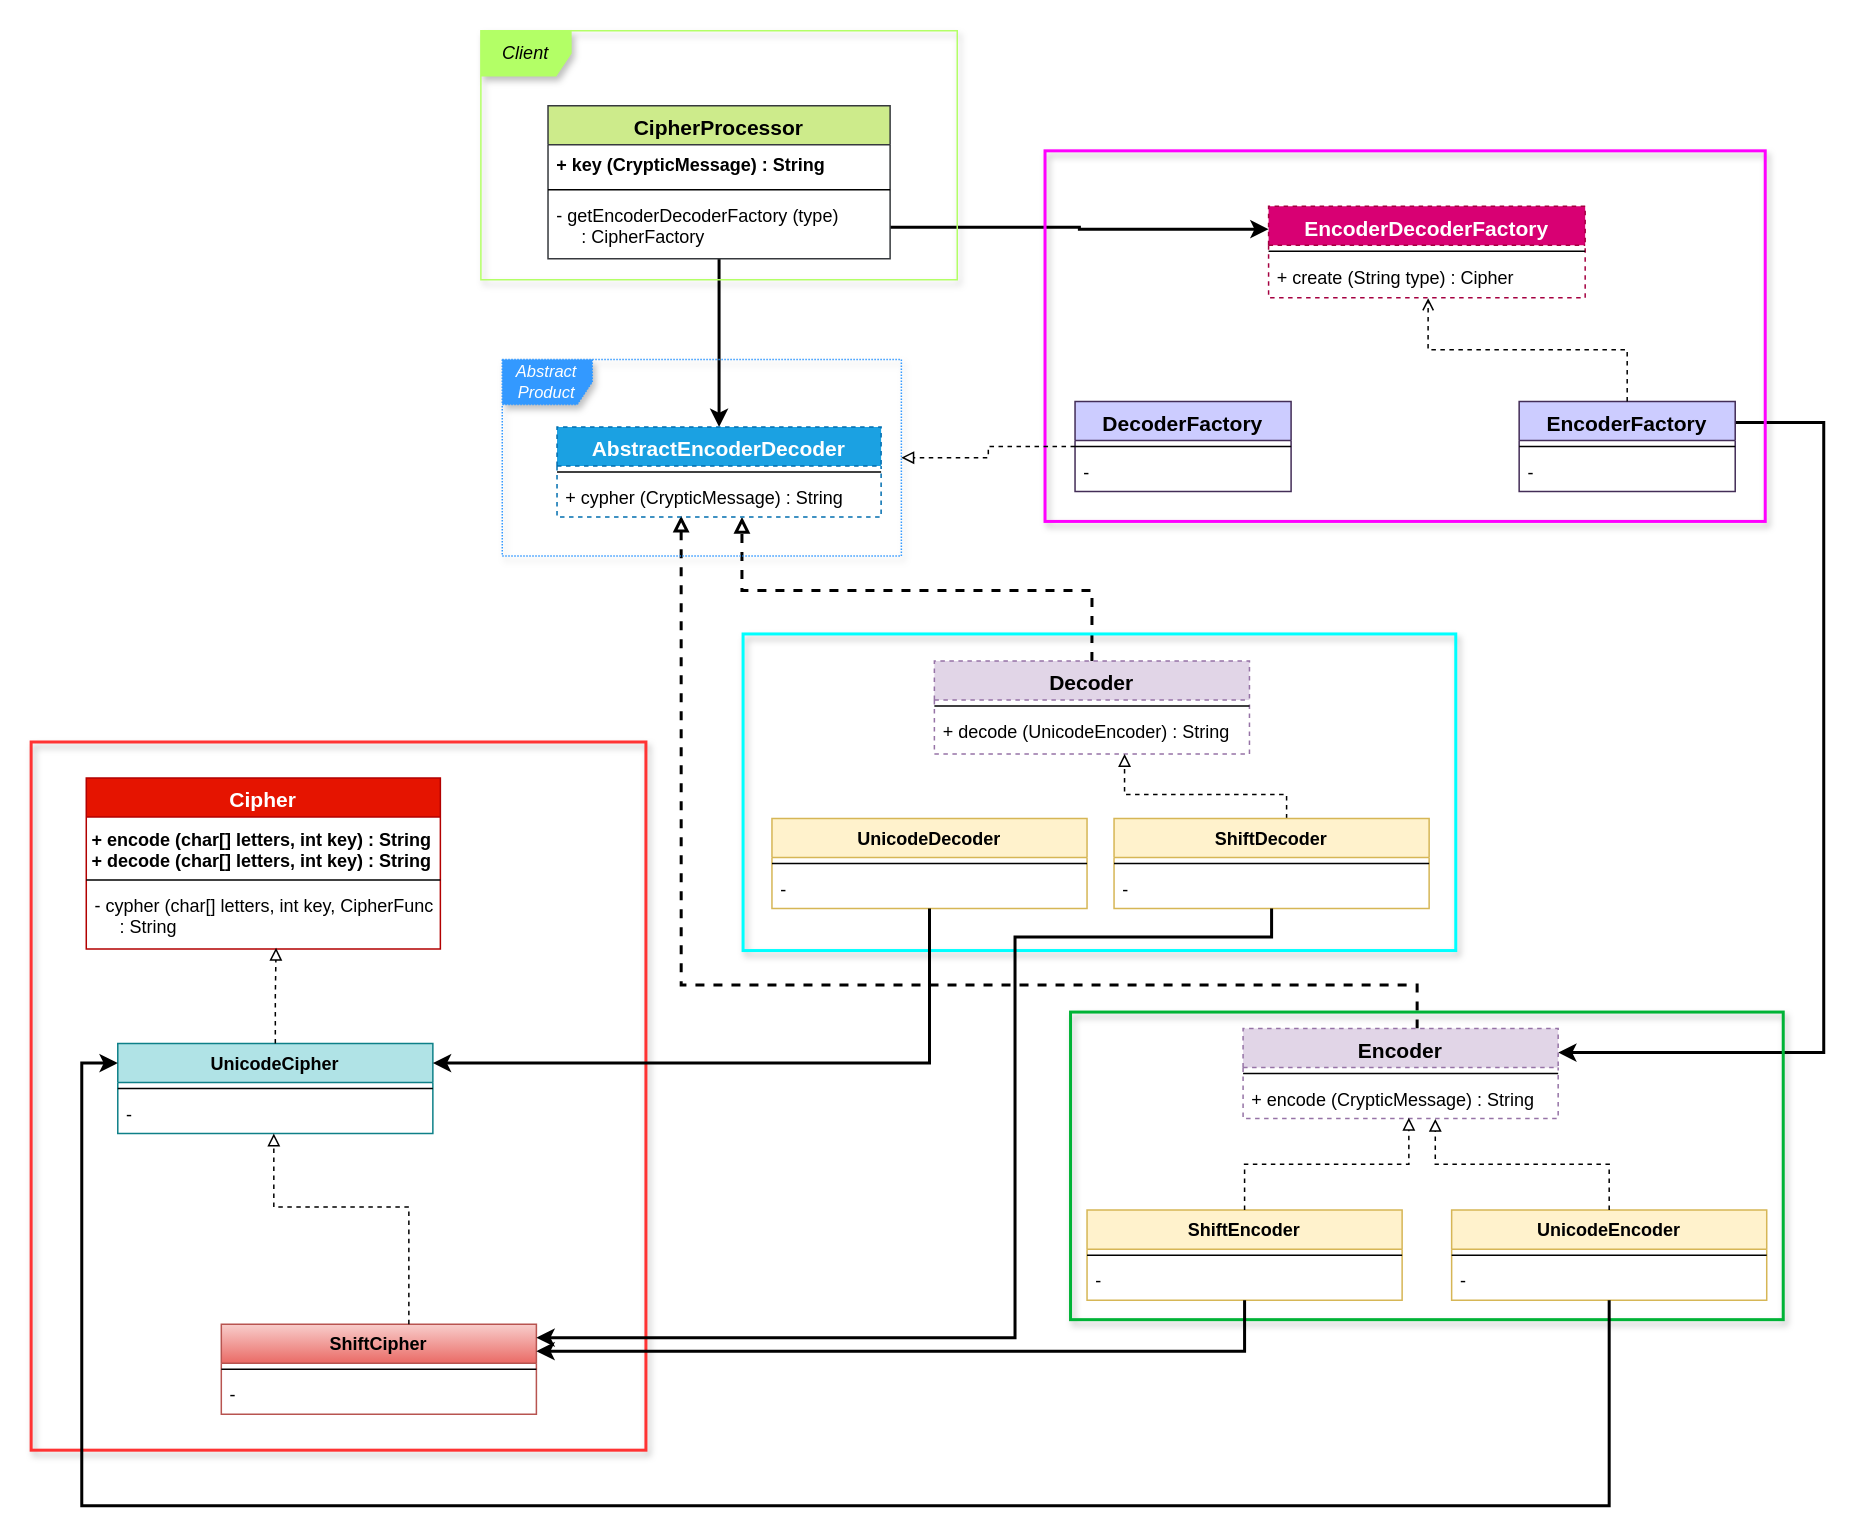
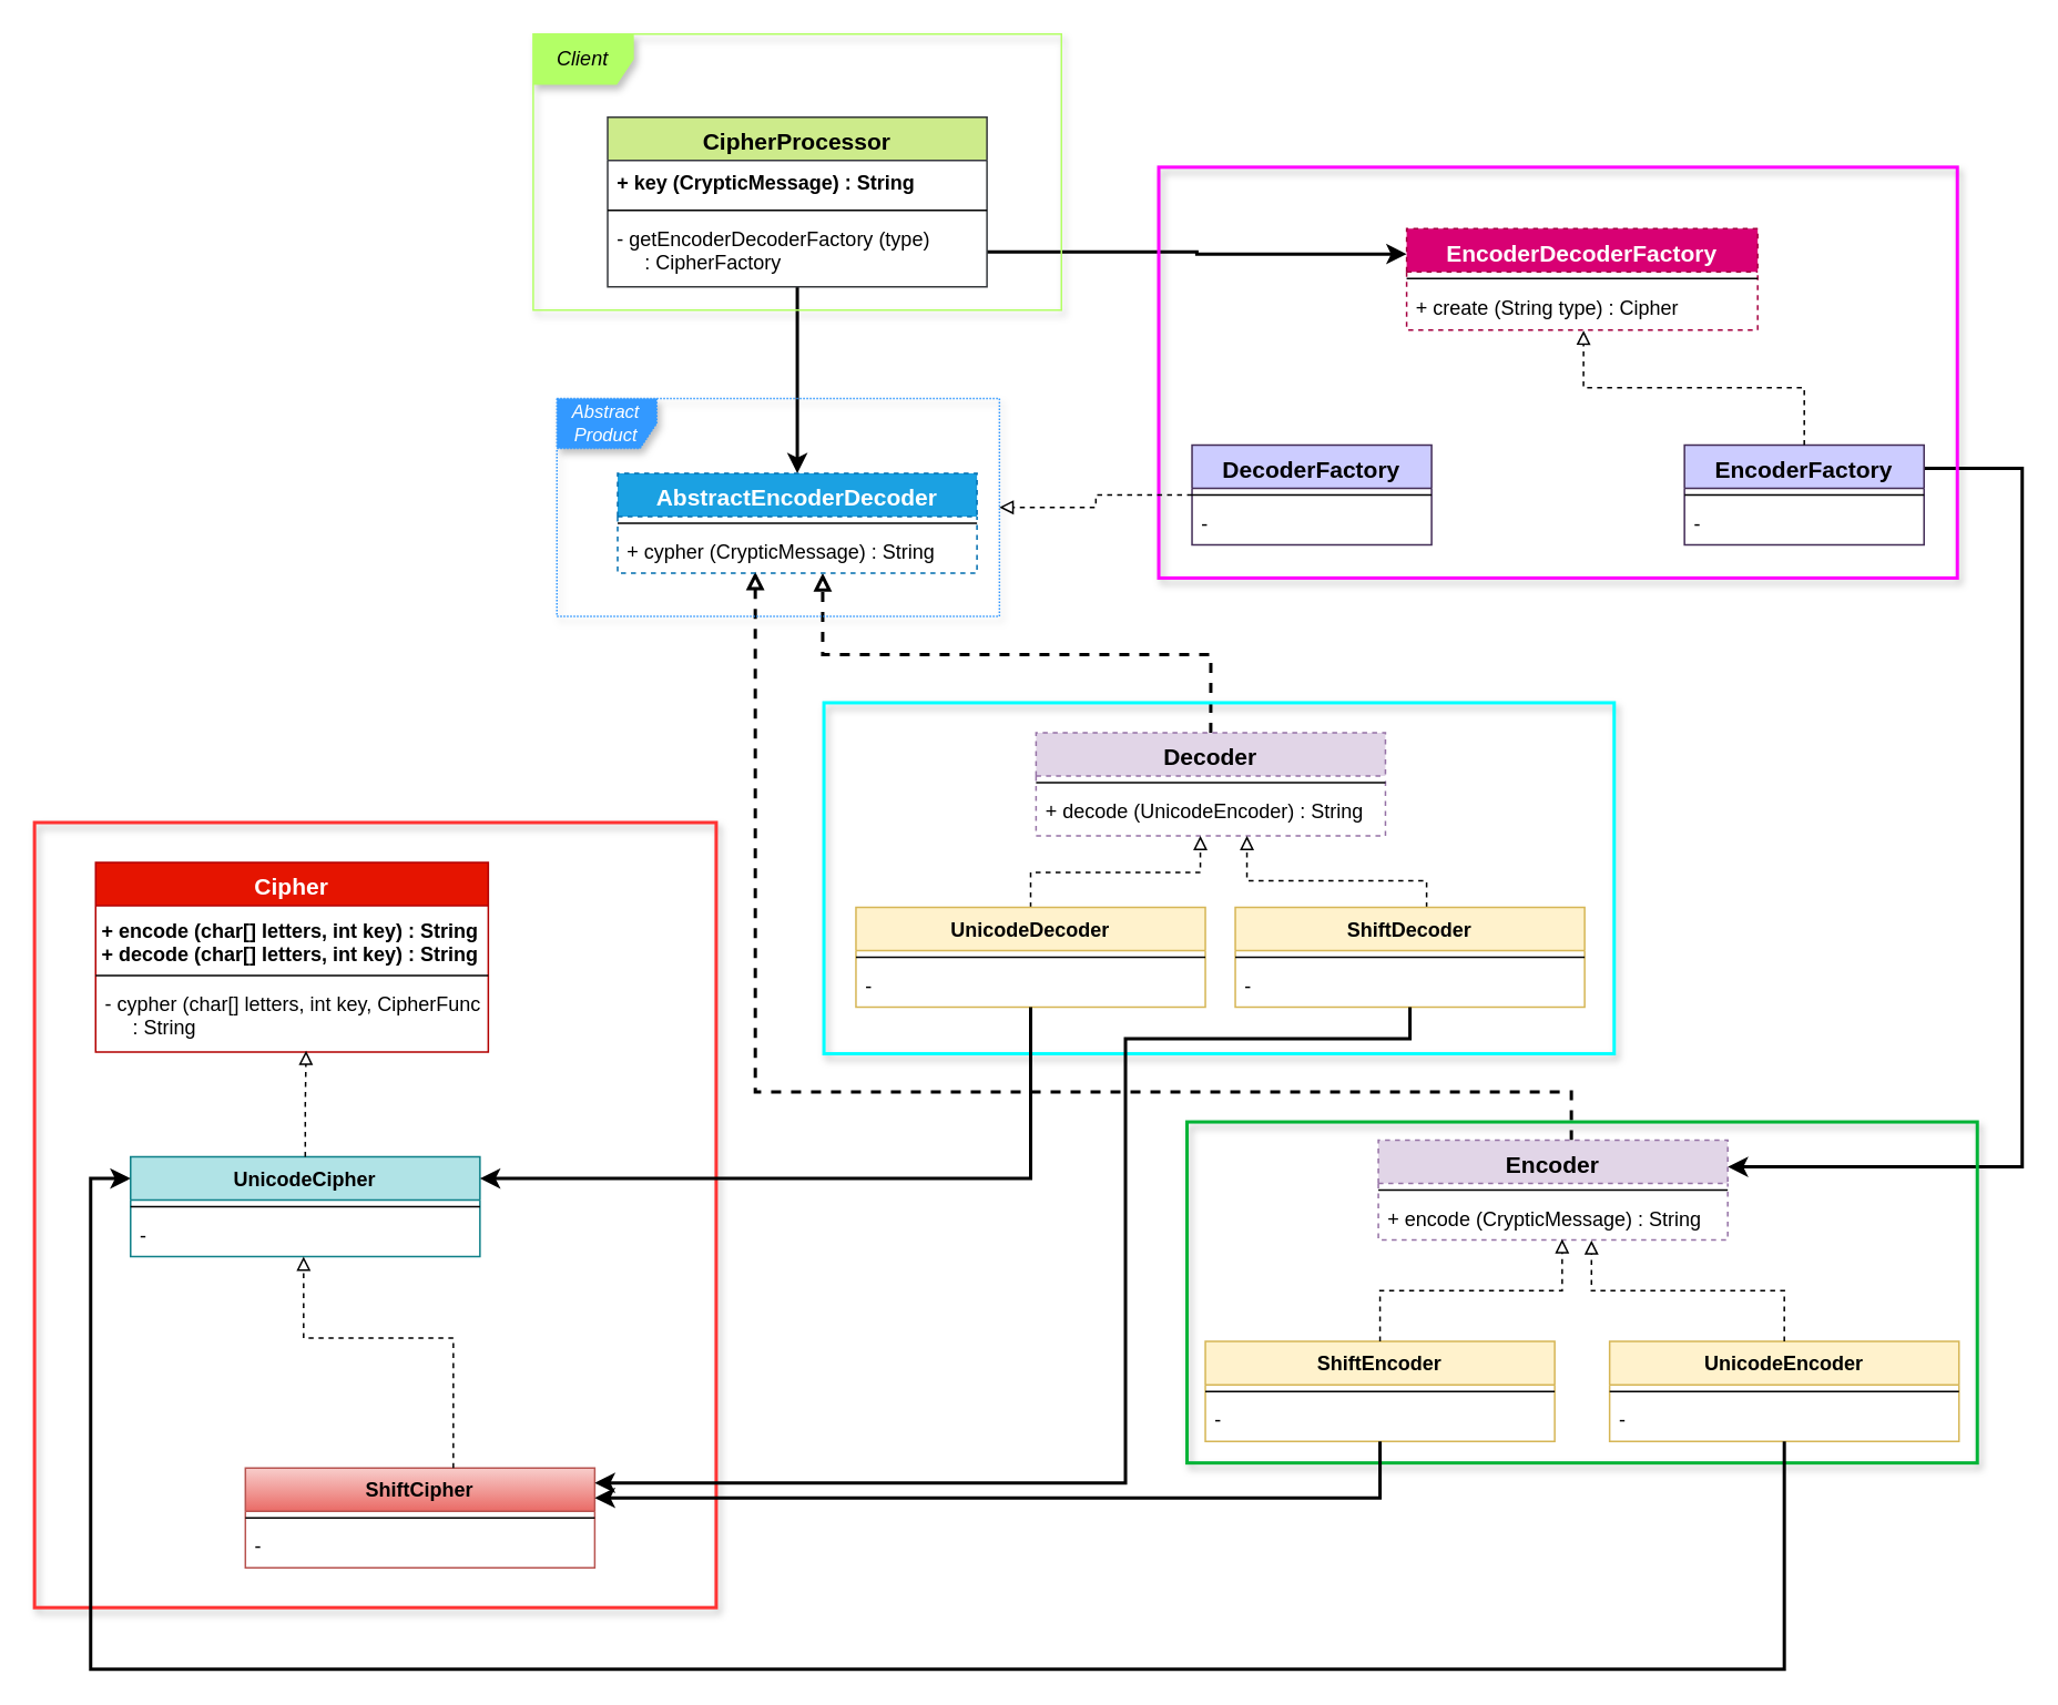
- <mxCell id="58" style="edgeStyle=orthogonalEdgeStyle;rounded=0;sketch=0;orthogonalLoop=1;jettySize=auto;html=1;entryX=0.504;entryY=1.008;entryDx=0;entryDy=0;entryPerimeter=0;endArrow=open;endFill=0;dashed=1;" edge="1" parent="47" source="55" target="51"><mxGeometry relative="1" as="geometry" /></mxCell>
+ <mxCell id="58" style="edgeStyle=orthogonalEdgeStyle;rounded=0;sketch=0;orthogonalLoop=1;jettySize=auto;html=1;entryX=0.504;entryY=1.008;entryDx=0;entryDy=0;entryPerimeter=0;endArrow=block;endFill=0;dashed=1;" edge="1" parent="47" source="55" target="51"><mxGeometry relative="1" as="geometry" /></mxCell>
+ <mxCell id="40" style="edgeStyle=orthogonalEdgeStyle;rounded=0;sketch=0;orthogonalLoop=1;jettySize=auto;html=1;dashed=1;endArrow=block;endFill=0;" edge="1" parent="34" source="41" target="38"><mxGeometry relative="1" as="geometry"><Array as="points"><mxPoint x="124.25" y="102" /><mxPoint x="226.25" y="102" /></Array></mxGeometry></mxCell>
